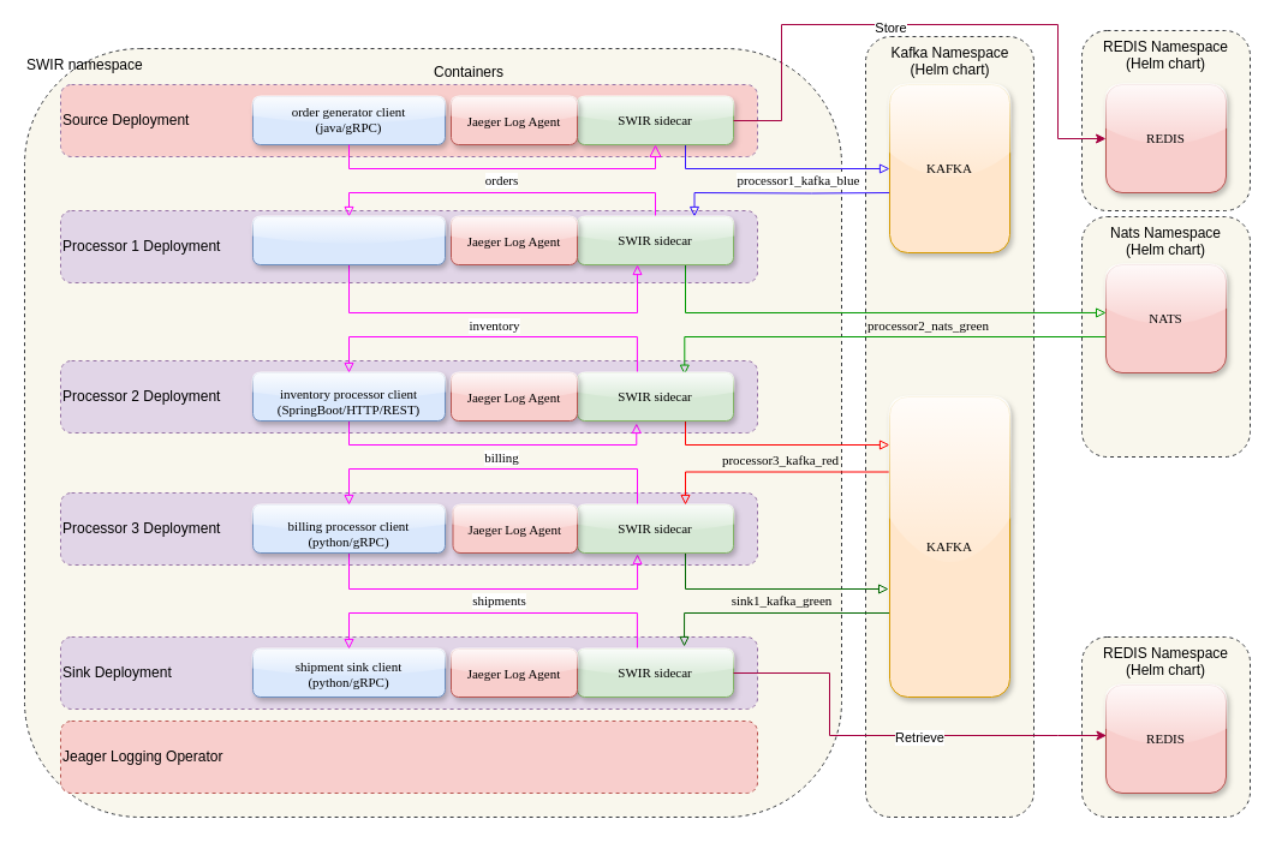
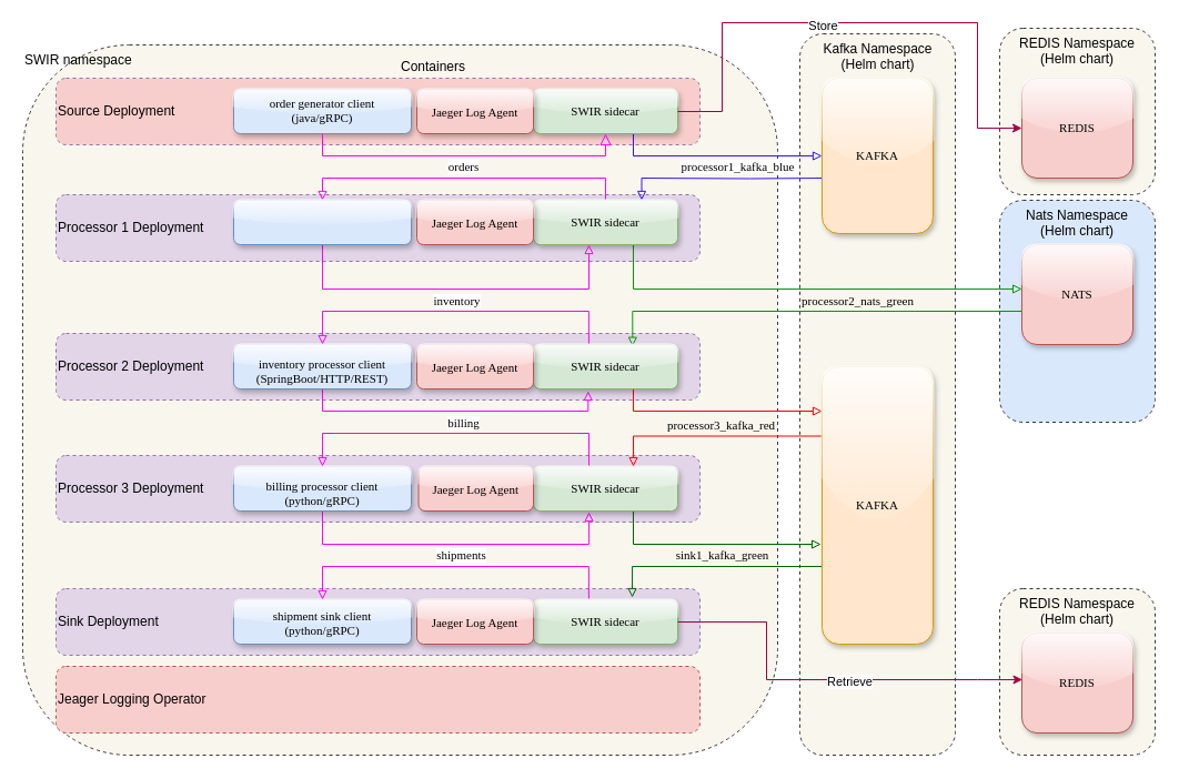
- <mxCell id="3" value="Nats Namespace&#10;(Helm chart)&#10;" style="rounded=1;dashed=1;align=center;verticalAlign=top;fillColor=#f9f7ed;strokeColor=#36393d;" vertex="1" parent="1"><mxGeometry x="900" y="180" width="140" height="200" as="geometry" /></mxCell>
+ <mxCell id="3" value="Nats Namespace&#10;(Helm chart)&#10;" style="rounded=1;dashed=1;align=center;verticalAlign=top;fillColor=#dae8fc;strokeColor=#36393d;" vertex="1" parent="1"><mxGeometry x="900" y="180" width="140" height="200" as="geometry" /></mxCell>
